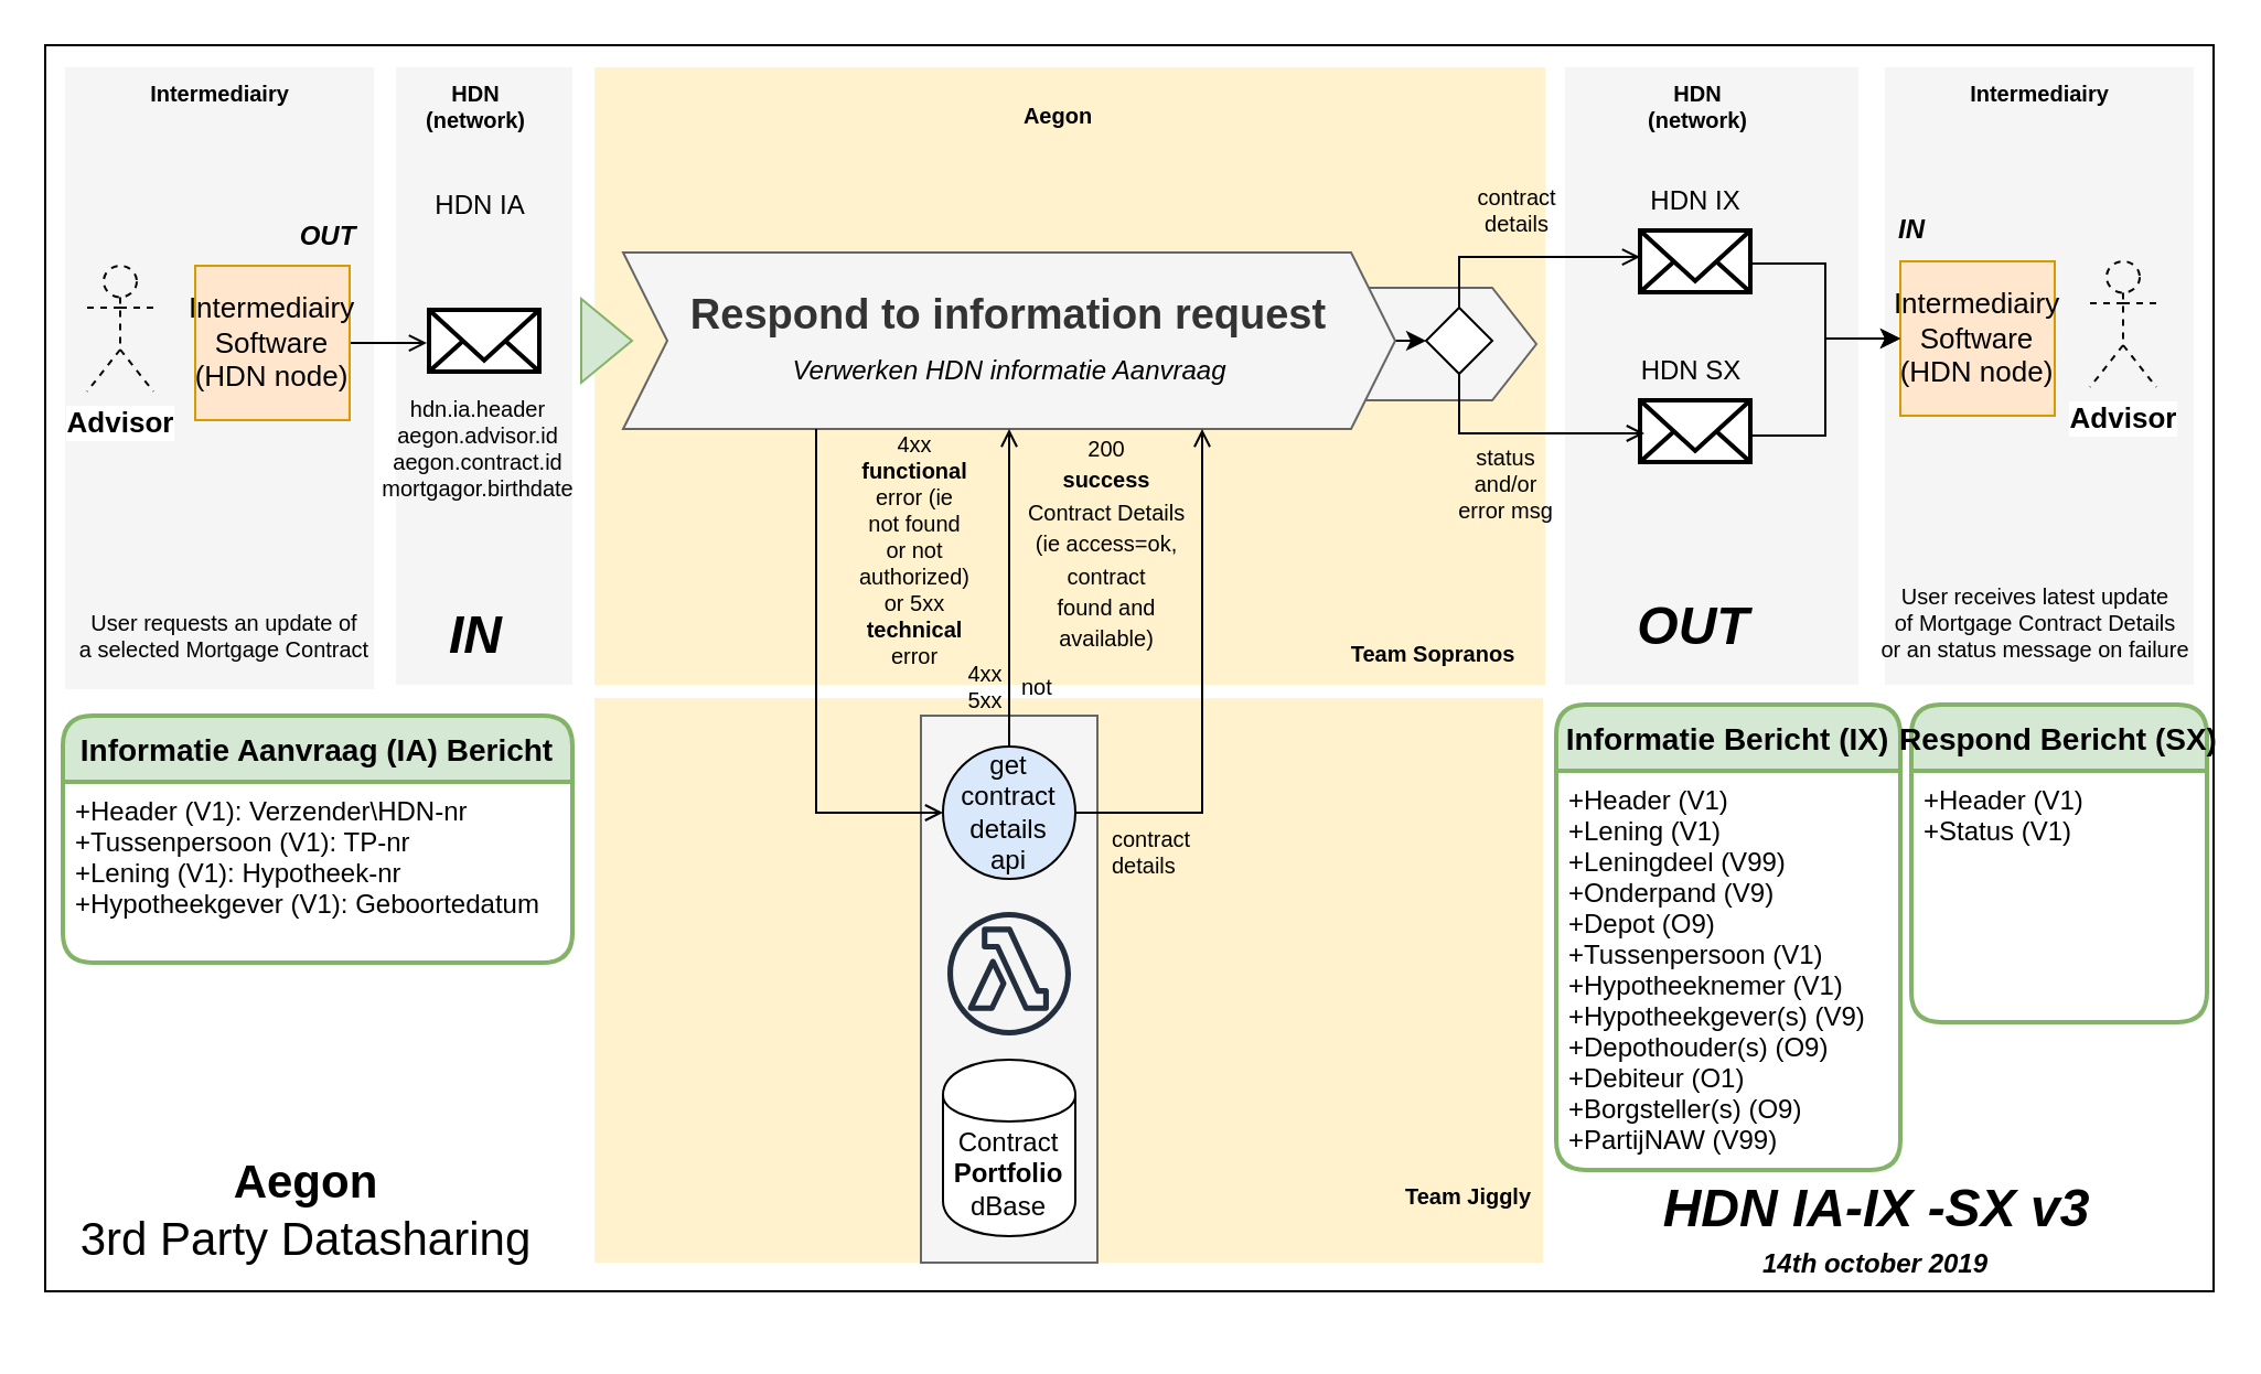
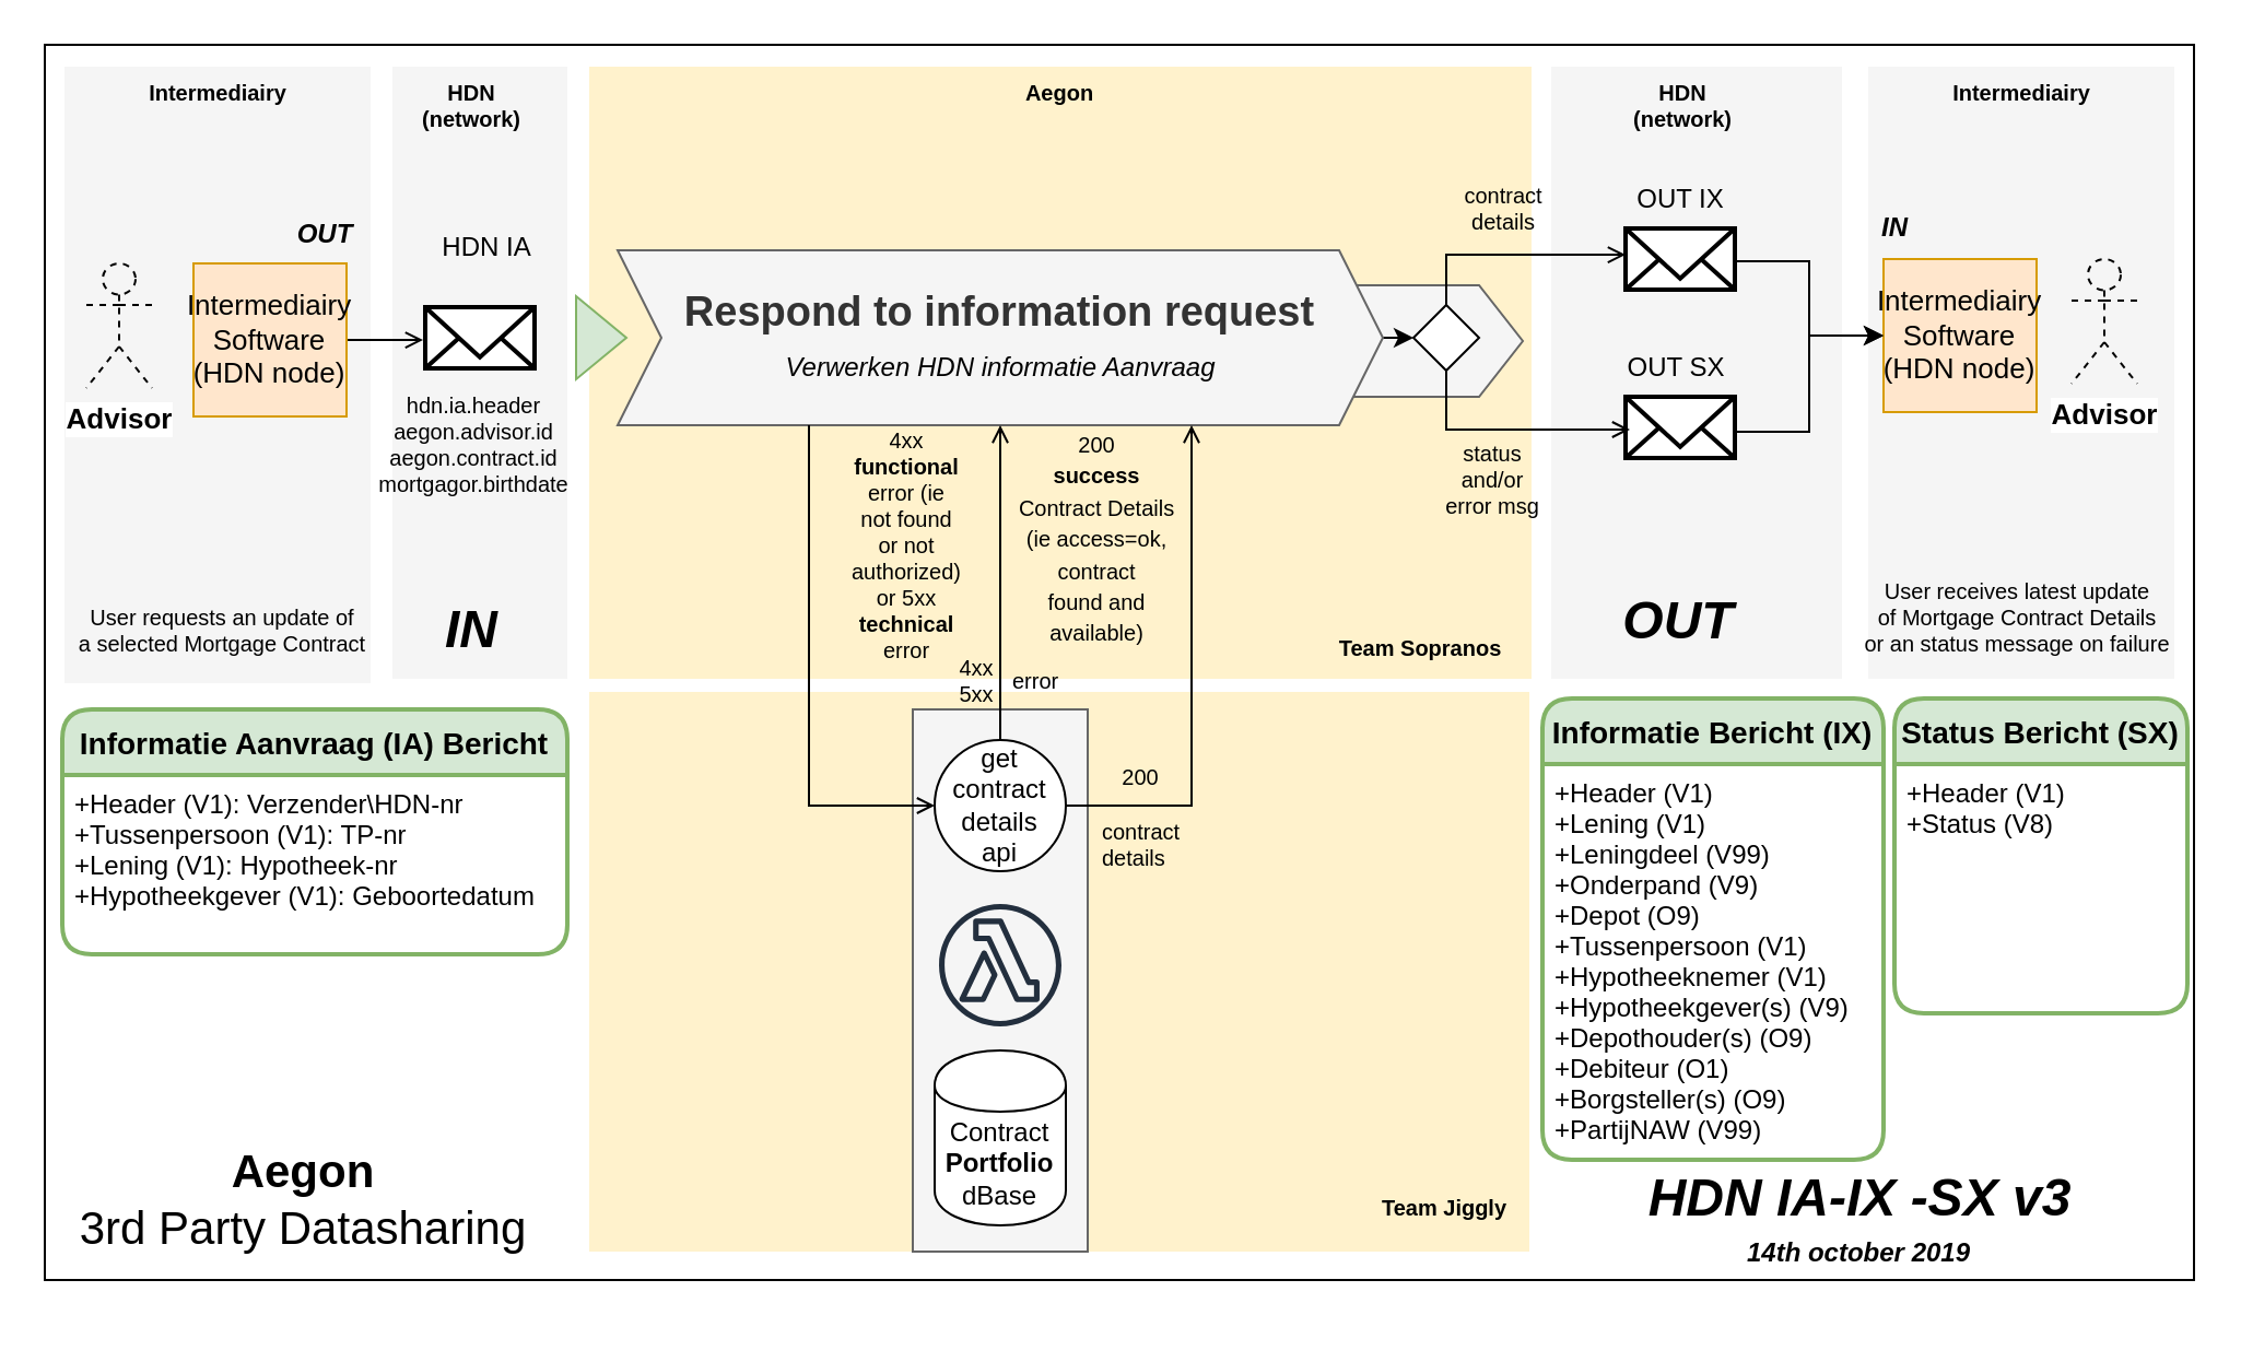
- <mxCell id="43" value="Aegon" style="text;html=1;align=center;fontSize=10;fontStyle=1" vertex="1" parent="1"><mxGeometry x="451.5" y="40" width="55" height="35" as="geometry" /></mxCell>
+ <mxCell id="43" value="Aegon" style="text;html=1;align=center;fontSize=10;fontStyle=1" vertex="1" parent="1"><mxGeometry x="456.5" y="30" width="55" height="35" as="geometry" /></mxCell>
- <mxCell id="75" value="HDN IX" style="text;html=1;align=center;" vertex="1" parent="73"><mxGeometry width="55" height="30" as="geometry" /></mxCell>
+ <mxCell id="75" value="OUT IX" style="text;html=1;align=center;" vertex="1" parent="73"><mxGeometry width="55" height="30" as="geometry" /></mxCell>
- <mxCell id="14" value="HDN IA" style="text;html=1;align=center;" vertex="1" parent="1"><mxGeometry x="189" y="79" width="55" height="30" as="geometry" /></mxCell>
+ <mxCell id="14" value="HDN IA" style="text;html=1;align=center;" vertex="1" parent="1"><mxGeometry x="194" y="99" width="55" height="30" as="geometry" /></mxCell>
- <mxCell id="17" value="HDN SX" style="text;html=1;align=center;" vertex="1" parent="15"><mxGeometry width="55" height="30" as="geometry" /></mxCell>
+ <mxCell id="17" value="OUT SX" style="text;html=1;align=center;" vertex="1" parent="15"><mxGeometry width="55" height="30" as="geometry" /></mxCell>
- <mxCell id="61" value="not" style="text;html=1;align=left;fontSize=10;" vertex="1" parent="1"><mxGeometry x="461" y="299" width="31" height="26" as="geometry" /></mxCell>
+ <mxCell id="61" value="error" style="text;html=1;align=left;fontSize=10;" vertex="1" parent="1"><mxGeometry x="461" y="299" width="31" height="26" as="geometry" /></mxCell>
- <mxCell id="68" value="Respond Bericht (SX)" style="swimlane;childLayout=stackLayout;horizontal=1;startSize=30;horizontalStack=0;fillColor=#d5e8d4;rounded=1;fontSize=14;fontStyle=1;strokeWidth=2;resizeParent=0;resizeLast=1;shadow=0;dashed=0;align=center;strokeColor=#82b366;" vertex="1" parent="1"><mxGeometry x="866" y="319" width="134" height="144" as="geometry" /></mxCell>
+ <mxCell id="68" value="Status Bericht (SX)" style="swimlane;childLayout=stackLayout;horizontal=1;startSize=30;horizontalStack=0;fillColor=#d5e8d4;rounded=1;fontSize=14;fontStyle=1;strokeWidth=2;resizeParent=0;resizeLast=1;shadow=0;dashed=0;align=center;strokeColor=#82b366;" vertex="1" parent="1"><mxGeometry x="866" y="319" width="134" height="144" as="geometry" /></mxCell>
+ <mxCell id="53" value="200" style="text;html=1;align=center;fontSize=10;" vertex="1" parent="1"><mxGeometry x="507.5" y="343" width="27" height="25" as="geometry" /></mxCell>
- <mxCell id="69" value="+Header (V1)&#10;+Status (V1)" style="align=left;strokeColor=none;fillColor=none;spacingLeft=4;fontSize=12;verticalAlign=top;resizable=0;rotatable=0;part=1;" vertex="1" parent="68"><mxGeometry y="30" width="134" height="114" as="geometry" /></mxCell>
+ <mxCell id="69" value="+Header (V1)&#10;+Status (V8)" style="align=left;strokeColor=none;fillColor=none;spacingLeft=4;fontSize=12;verticalAlign=top;resizable=0;rotatable=0;part=1;" vertex="1" parent="68"><mxGeometry y="30" width="134" height="114" as="geometry" /></mxCell>
- <mxCell id="24" value="get&lt;br&gt;contract&lt;br&gt;details&lt;br&gt;api" style="ellipse;whiteSpace=wrap;html=1;aspect=fixed;align=center;fillColor=#dae8fc;" vertex="1" parent="21"><mxGeometry x="5" y="8" width="60" height="60" as="geometry" /></mxCell>
+ <mxCell id="24" value="get&lt;br&gt;contract&lt;br&gt;details&lt;br&gt;api" style="ellipse;whiteSpace=wrap;html=1;aspect=fixed;align=center;" vertex="1" parent="21"><mxGeometry x="5" y="8" width="60" height="60" as="geometry" /></mxCell>
- <mxCell id="32" value="Team Jiggly" style="text;html=1;align=center;fontSize=10;fontStyle=1" vertex="1" parent="1"><mxGeometry x="637" y="530" width="55" height="32" as="geometry" /></mxCell>
+ <mxCell id="32" value="Team Jiggly" style="text;html=1;align=center;fontSize=10;fontStyle=1" vertex="1" parent="1"><mxGeometry x="632" y="540" width="55" height="32" as="geometry" /></mxCell>
